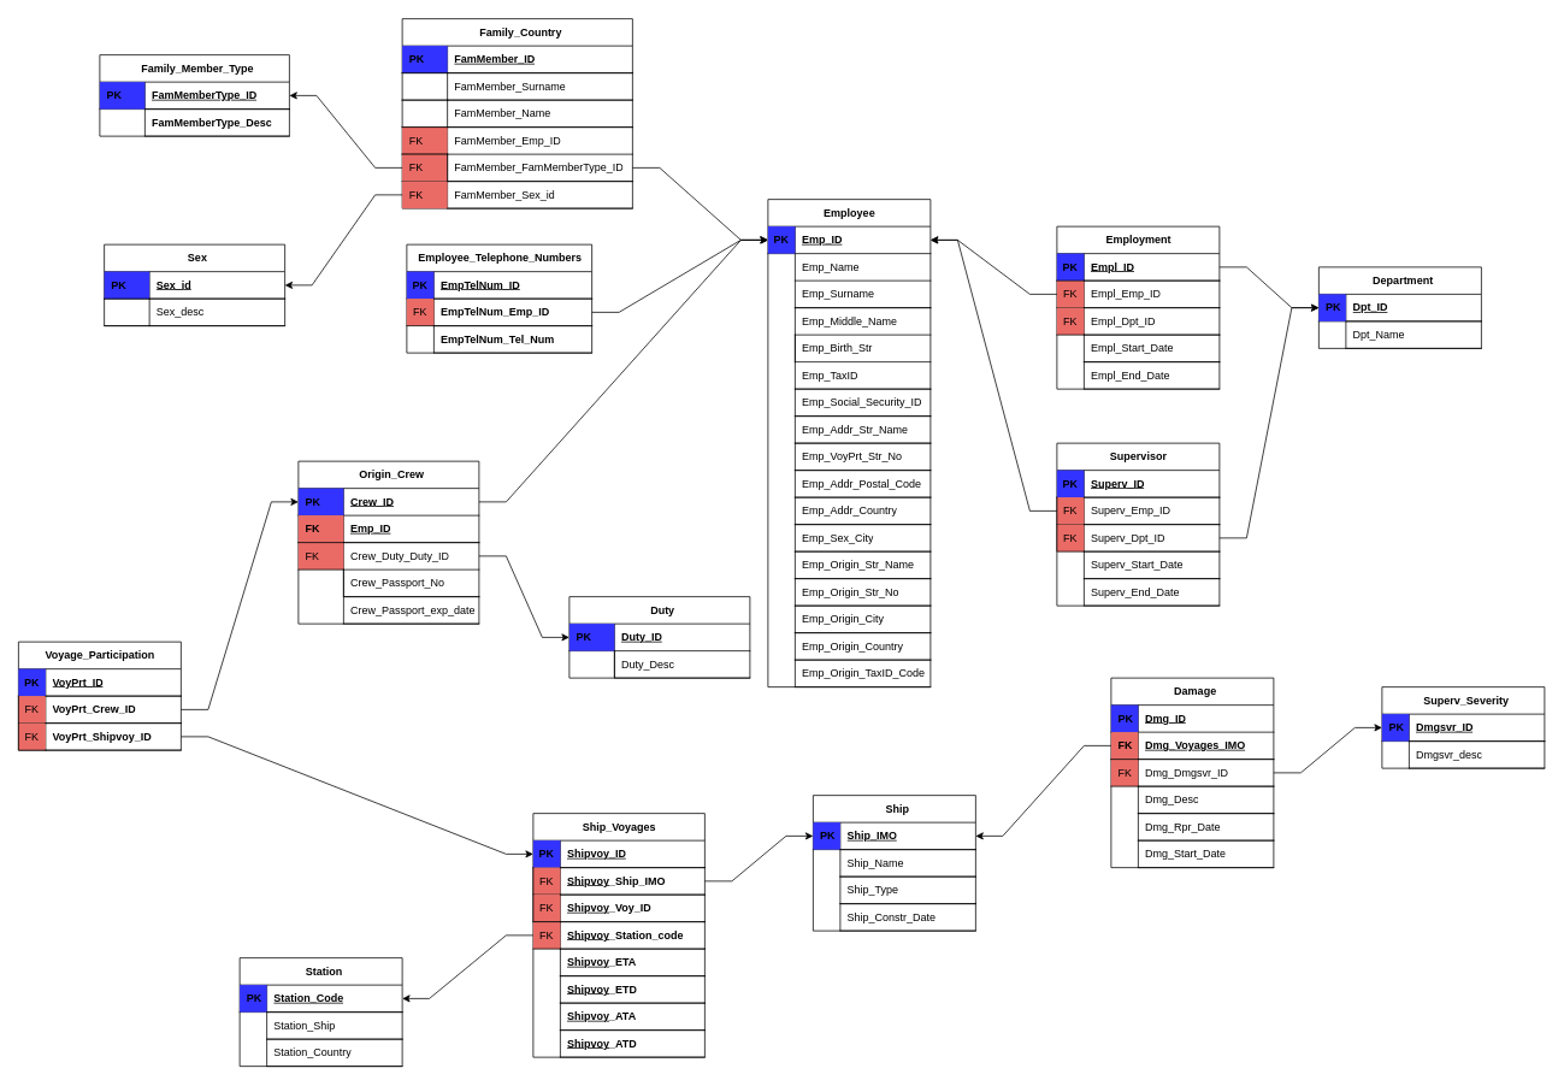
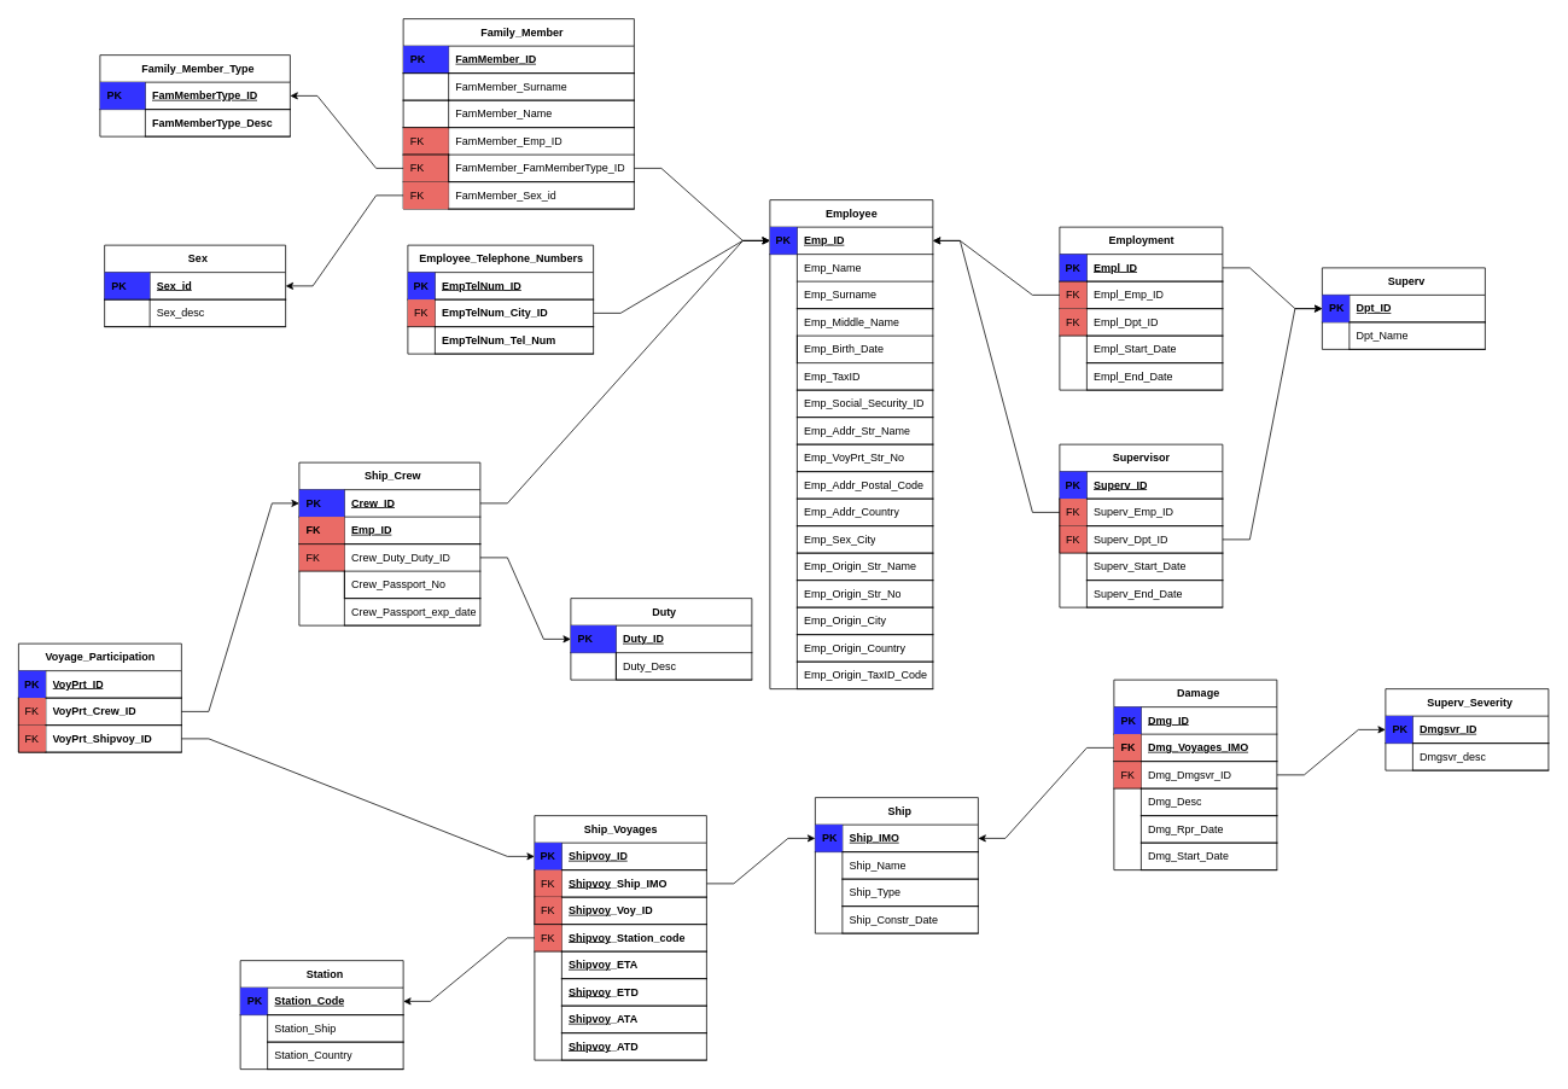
- <mxCell id="93" value="Family_Country" style="shape=table;startSize=30;container=1;collapsible=1;childLayout=tableLayout;fixedRows=1;rowLines=0;fontStyle=1;align=center;resizeLast=1;html=1;strokeColor=default;verticalAlign=middle;spacingLeft=6;fontFamily=Helvetica;fontSize=12;fontColor=default;fillColor=none;" parent="1" vertex="1"><mxGeometry x="445" y="20" width="255" height="210" as="geometry" /></mxCell>
+ <mxCell id="93" value="Family_Member" style="shape=table;startSize=30;container=1;collapsible=1;childLayout=tableLayout;fixedRows=1;rowLines=0;fontStyle=1;align=center;resizeLast=1;html=1;strokeColor=default;verticalAlign=middle;spacingLeft=6;fontFamily=Helvetica;fontSize=12;fontColor=default;fillColor=none;" parent="1" vertex="1"><mxGeometry x="445" y="20" width="255" height="210" as="geometry" /></mxCell>
- <mxCell id="54" value="Department" style="shape=table;startSize=30;container=1;collapsible=1;childLayout=tableLayout;fixedRows=1;rowLines=0;fontStyle=1;align=center;resizeLast=1;html=1;strokeColor=default;verticalAlign=middle;spacingLeft=6;fontFamily=Helvetica;fontSize=12;fontColor=default;fillColor=none;" parent="1" vertex="1"><mxGeometry x="1460" y="295" width="180" height="90" as="geometry" /></mxCell>
+ <mxCell id="54" value="Superv" style="shape=table;startSize=30;container=1;collapsible=1;childLayout=tableLayout;fixedRows=1;rowLines=0;fontStyle=1;align=center;resizeLast=1;html=1;strokeColor=default;verticalAlign=middle;spacingLeft=6;fontFamily=Helvetica;fontSize=12;fontColor=default;fillColor=none;" parent="1" vertex="1"><mxGeometry x="1460" y="295" width="180" height="90" as="geometry" /></mxCell>
- <mxCell id="200" value="&lt;span style=&quot;font-weight: 700;&quot;&gt;EmpTelNum_Emp_ID&lt;/span&gt;" style="shape=partialRectangle;connectable=0;fillColor=none;top=1;left=0;bottom=1;right=0;align=left;spacingLeft=6;overflow=hidden;whiteSpace=wrap;html=1;" parent="198" vertex="1"><mxGeometry x="30" width="175" height="30" as="geometry"><mxRectangle width="175" height="30" as="alternateBounds" /></mxGeometry></mxCell>
+ <mxCell id="200" value="&lt;span style=&quot;font-weight: 700;&quot;&gt;EmpTelNum_City_ID&lt;/span&gt;" style="shape=partialRectangle;connectable=0;fillColor=none;top=1;left=0;bottom=1;right=0;align=left;spacingLeft=6;overflow=hidden;whiteSpace=wrap;html=1;" parent="198" vertex="1"><mxGeometry x="30" width="175" height="30" as="geometry"><mxRectangle width="175" height="30" as="alternateBounds" /></mxGeometry></mxCell>
- <mxCell id="17" value="Emp_Birth_Str" style="shape=partialRectangle;connectable=0;fillColor=none;top=0;left=1;bottom=0;right=0;align=left;spacingLeft=6;overflow=hidden;whiteSpace=wrap;html=1;" parent="15" vertex="1"><mxGeometry x="30" width="150" height="30" as="geometry"><mxRectangle width="150" height="30" as="alternateBounds" /></mxGeometry></mxCell>
+ <mxCell id="17" value="Emp_Birth_Date" style="shape=partialRectangle;connectable=0;fillColor=none;top=0;left=1;bottom=0;right=0;align=left;spacingLeft=6;overflow=hidden;whiteSpace=wrap;html=1;" parent="15" vertex="1"><mxGeometry x="30" width="150" height="30" as="geometry"><mxRectangle width="150" height="30" as="alternateBounds" /></mxGeometry></mxCell>
- <mxCell id="243" value="Origin_Crew" style="shape=table;startSize=30;container=1;collapsible=1;childLayout=tableLayout;fixedRows=1;rowLines=0;fontStyle=1;align=center;resizeLast=1;html=1;strokeColor=default;verticalAlign=middle;spacingLeft=6;fontFamily=Helvetica;fontSize=12;fontColor=default;fillColor=none;" parent="1" vertex="1"><mxGeometry x="330" y="510" width="200" height="180" as="geometry" /></mxCell>
+ <mxCell id="243" value="Ship_Crew" style="shape=table;startSize=30;container=1;collapsible=1;childLayout=tableLayout;fixedRows=1;rowLines=0;fontStyle=1;align=center;resizeLast=1;html=1;strokeColor=default;verticalAlign=middle;spacingLeft=6;fontFamily=Helvetica;fontSize=12;fontColor=default;fillColor=none;" parent="1" vertex="1"><mxGeometry x="330" y="510" width="200" height="180" as="geometry" /></mxCell>
